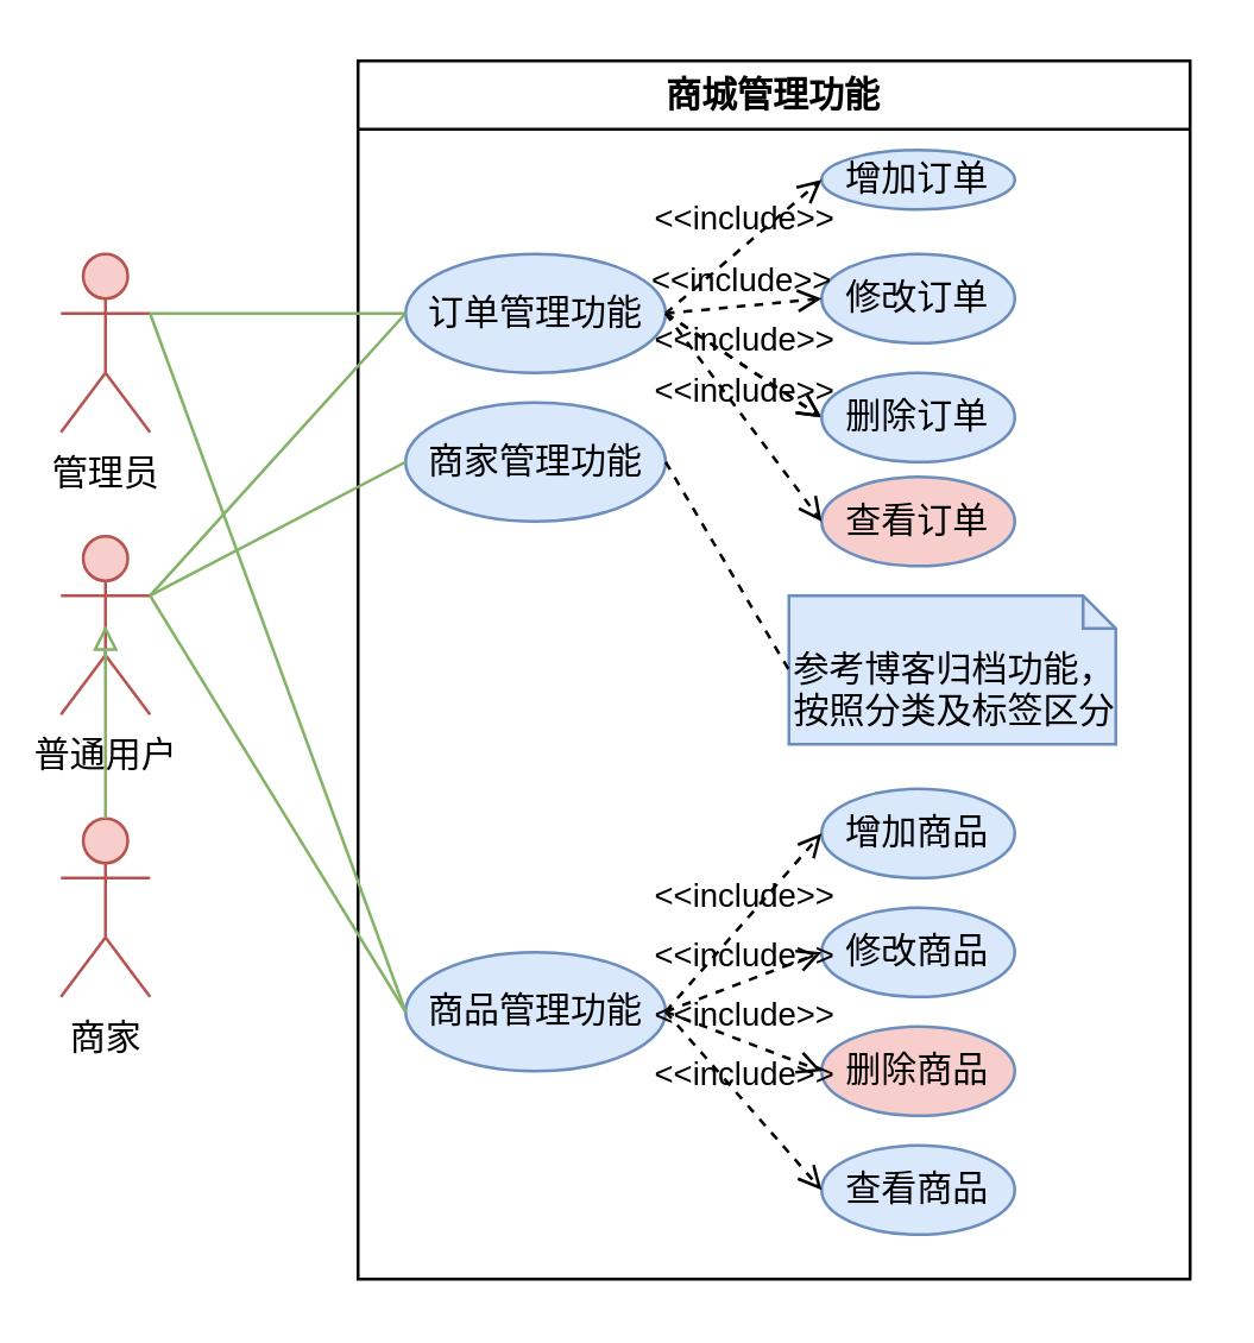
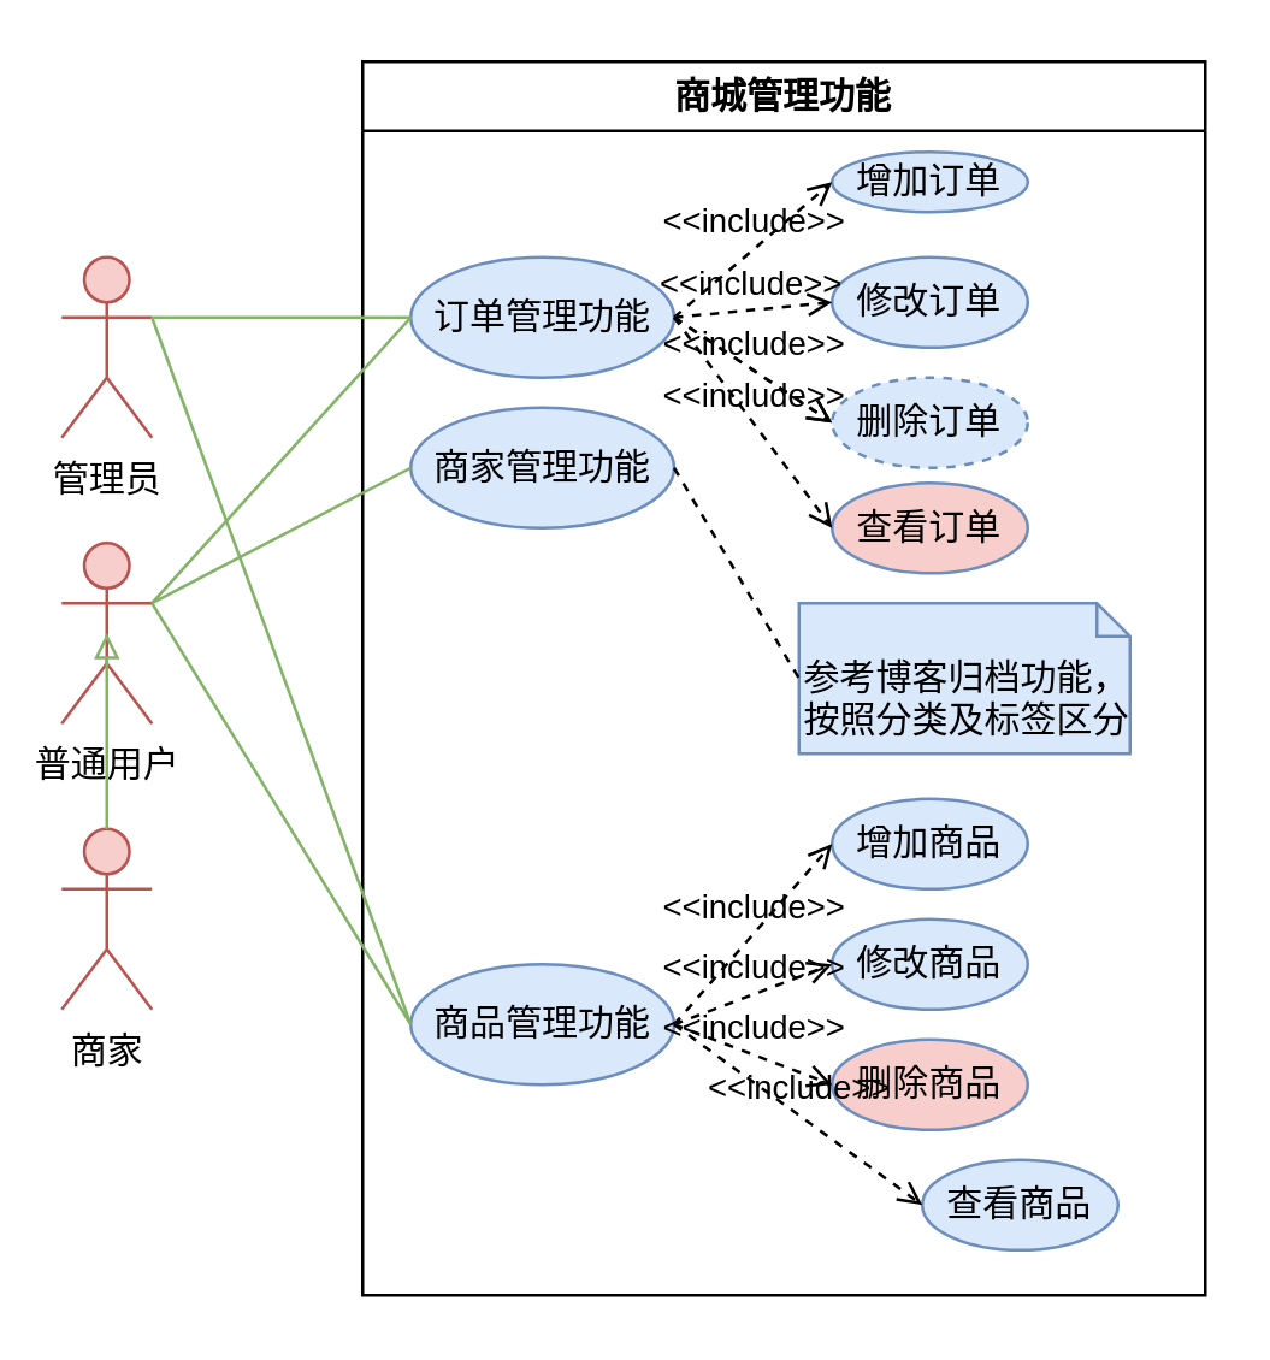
- <mxCell id="23" value="删除订单" style="ellipse;whiteSpace=wrap;html=1;fillColor=#dae8fc;strokeColor=#6c8ebf;" vertex="1" parent="2"><mxGeometry x="156" y="105" width="65" height="30" as="geometry" /></mxCell>
+ <mxCell id="23" value="删除订单" style="ellipse;whiteSpace=wrap;html=1;fillColor=#dae8fc;strokeColor=#6c8ebf;dashed=1;" vertex="1" parent="2"><mxGeometry x="156" y="105" width="65" height="30" as="geometry" /></mxCell>
- <mxCell id="16" value="查看商品" style="ellipse;whiteSpace=wrap;html=1;fillColor=#dae8fc;strokeColor=#6c8ebf;" vertex="1" parent="2"><mxGeometry x="156" y="365" width="65" height="30" as="geometry" /></mxCell>
+ <mxCell id="16" value="查看商品" style="ellipse;whiteSpace=wrap;html=1;fillColor=#dae8fc;strokeColor=#6c8ebf;" vertex="1" parent="2"><mxGeometry x="186" y="365" width="65" height="30" as="geometry" /></mxCell>
